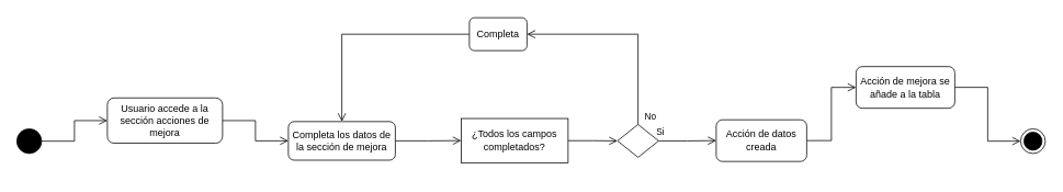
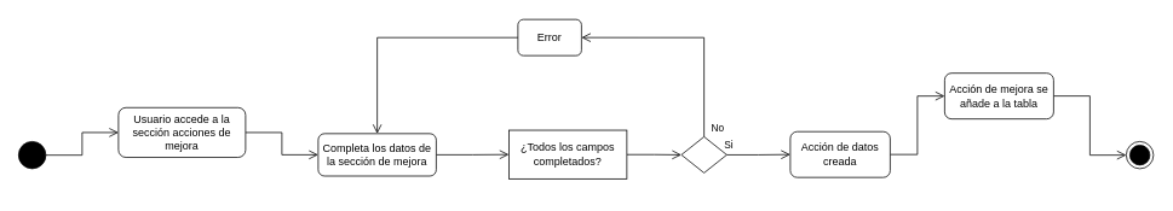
- <mxCell id="18" value="Completa" style="rounded=1;whiteSpace=wrap;html=1;" vertex="1" parent="1"><mxGeometry x="570" y="20.87" width="70" height="40" as="geometry" /></mxCell>
+ <mxCell id="18" value="Error" style="rounded=1;whiteSpace=wrap;html=1;" vertex="1" parent="1"><mxGeometry x="570" y="20.87" width="70" height="40" as="geometry" /></mxCell>
